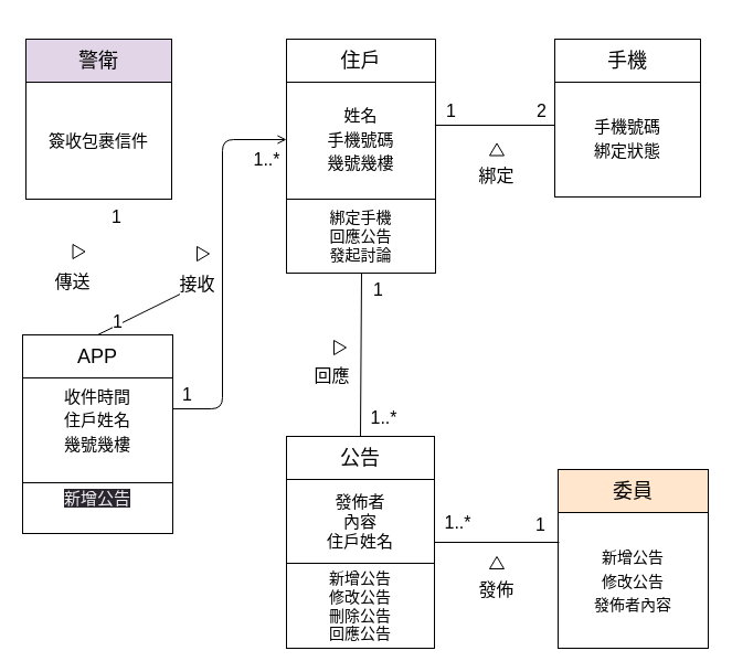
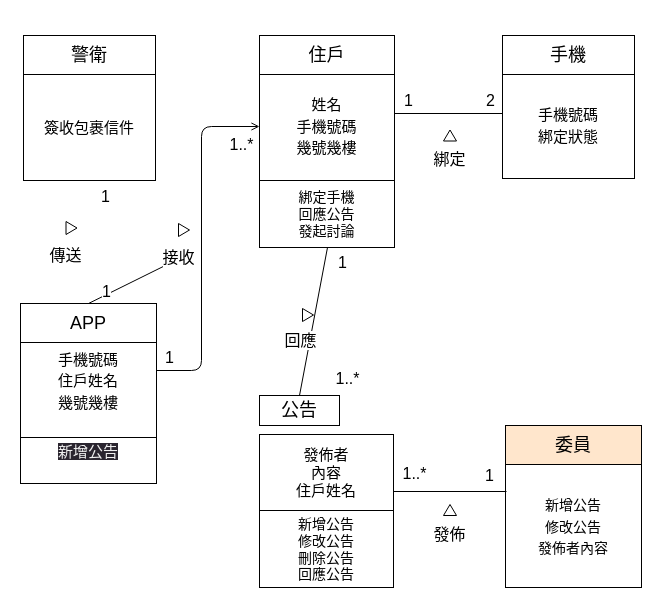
- <mxCell id="3" value="&lt;font style=&quot;font-size: 18px;&quot;&gt;警衛&lt;/font&gt;" style="rounded=0;whiteSpace=wrap;html=1;fillColor=#e1d5e7;" vertex="1" parent="1"><mxGeometry x="23" y="35" width="132" height="39" as="geometry" /></mxCell>
+ <mxCell id="3" value="&lt;font style=&quot;font-size: 18px;&quot;&gt;警衛&lt;/font&gt;" style="rounded=0;whiteSpace=wrap;html=1;" vertex="1" parent="1"><mxGeometry x="23" y="35" width="132" height="39" as="geometry" /></mxCell>
- <mxCell id="8" value="&lt;font style=&quot;font-size: 15px;&quot;&gt;收件時間&lt;br&gt;住戶姓名&lt;br&gt;幾號幾樓&lt;br&gt;&lt;br&gt;&lt;/font&gt;" style="rounded=0;whiteSpace=wrap;html=1;fontSize=18;fillColor=none;verticalAlign=bottom;" vertex="1" parent="1"><mxGeometry x="20" y="303" width="136" height="134" as="geometry" /></mxCell>
+ <mxCell id="8" value="&lt;font style=&quot;font-size: 15px;&quot;&gt;手機號碼&lt;br&gt;住戶姓名&lt;br&gt;幾號幾樓&lt;br&gt;&lt;br&gt;&lt;/font&gt;" style="rounded=0;whiteSpace=wrap;html=1;fontSize=18;fillColor=none;verticalAlign=bottom;" vertex="1" parent="1"><mxGeometry x="20" y="303" width="136" height="134" as="geometry" /></mxCell>
- <mxCell id="16" value="&lt;font style=&quot;font-size: 18px;&quot;&gt;公告&lt;/font&gt;" style="rounded=0;whiteSpace=wrap;html=1;" vertex="1" parent="1"><mxGeometry x="259" y="395" width="134" height="39" as="geometry" /></mxCell>
+ <mxCell id="16" value="&lt;font style=&quot;font-size: 18px;&quot;&gt;公告&lt;/font&gt;" style="rounded=0;whiteSpace=wrap;html=1;" vertex="1" parent="1"><mxGeometry x="259" y="395" width="80" height="30" as="geometry" /></mxCell>
